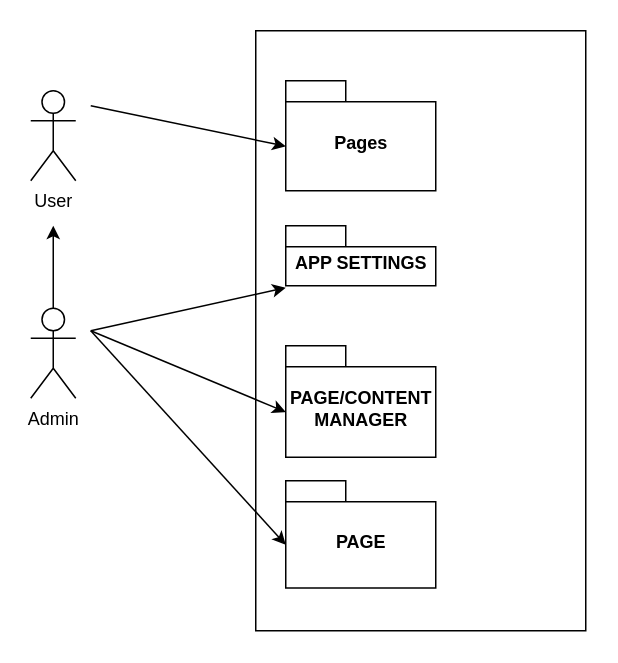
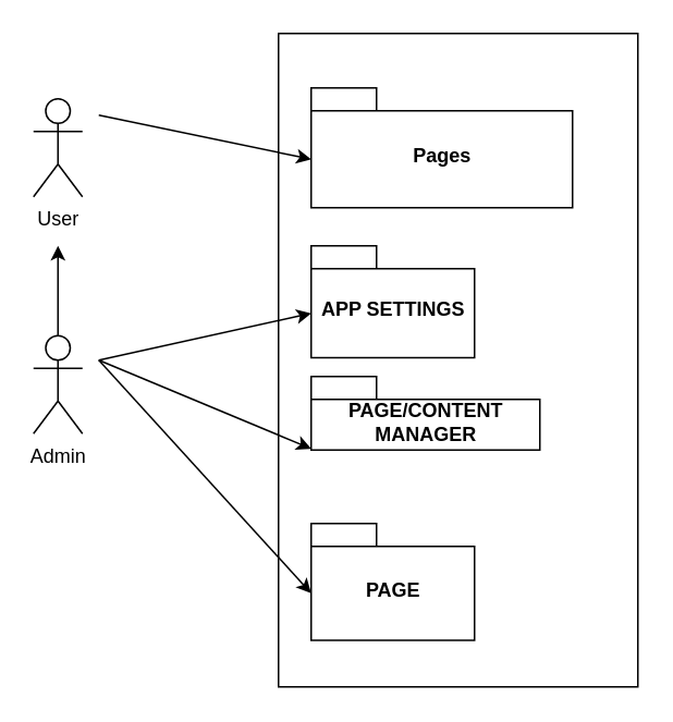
- <mxCell id="6" value="Pages " style="shape=folder;fontStyle=1;spacingTop=10;tabWidth=40;tabHeight=14;tabPosition=left;html=1;" vertex="1" parent="1"><mxGeometry x="190" y="53.33" width="100" height="73.34" as="geometry" /></mxCell>
+ <mxCell id="6" value="Pages " style="shape=folder;fontStyle=1;spacingTop=10;tabWidth=40;tabHeight=14;tabPosition=left;html=1;" vertex="1" parent="1"><mxGeometry x="190" y="53.33" width="160" height="73.34" as="geometry" /></mxCell>
- <mxCell id="8" value="APP SETTINGS" style="shape=folder;fontStyle=1;spacingTop=10;tabWidth=40;tabHeight=14;tabPosition=left;html=1;" vertex="1" parent="1"><mxGeometry x="190" y="150" width="100" height="40" as="geometry" /></mxCell>
+ <mxCell id="8" value="APP SETTINGS" style="shape=folder;fontStyle=1;spacingTop=10;tabWidth=40;tabHeight=14;tabPosition=left;html=1;" vertex="1" parent="1"><mxGeometry x="190" y="150" width="100" height="68.57" as="geometry" /></mxCell>
- <mxCell id="7" value="PAGE/CONTENT&lt;br&gt;MANAGER" style="shape=folder;fontStyle=1;spacingTop=10;tabWidth=40;tabHeight=14;tabPosition=left;html=1;" vertex="1" parent="1"><mxGeometry x="190" y="230" width="100" height="74.41" as="geometry" /></mxCell>
+ <mxCell id="7" value="PAGE/CONTENT&lt;br&gt;MANAGER" style="shape=folder;fontStyle=1;spacingTop=10;tabWidth=40;tabHeight=14;tabPosition=left;html=1;" vertex="1" parent="1"><mxGeometry x="190" y="230" width="140" height="45" as="geometry" /></mxCell>
